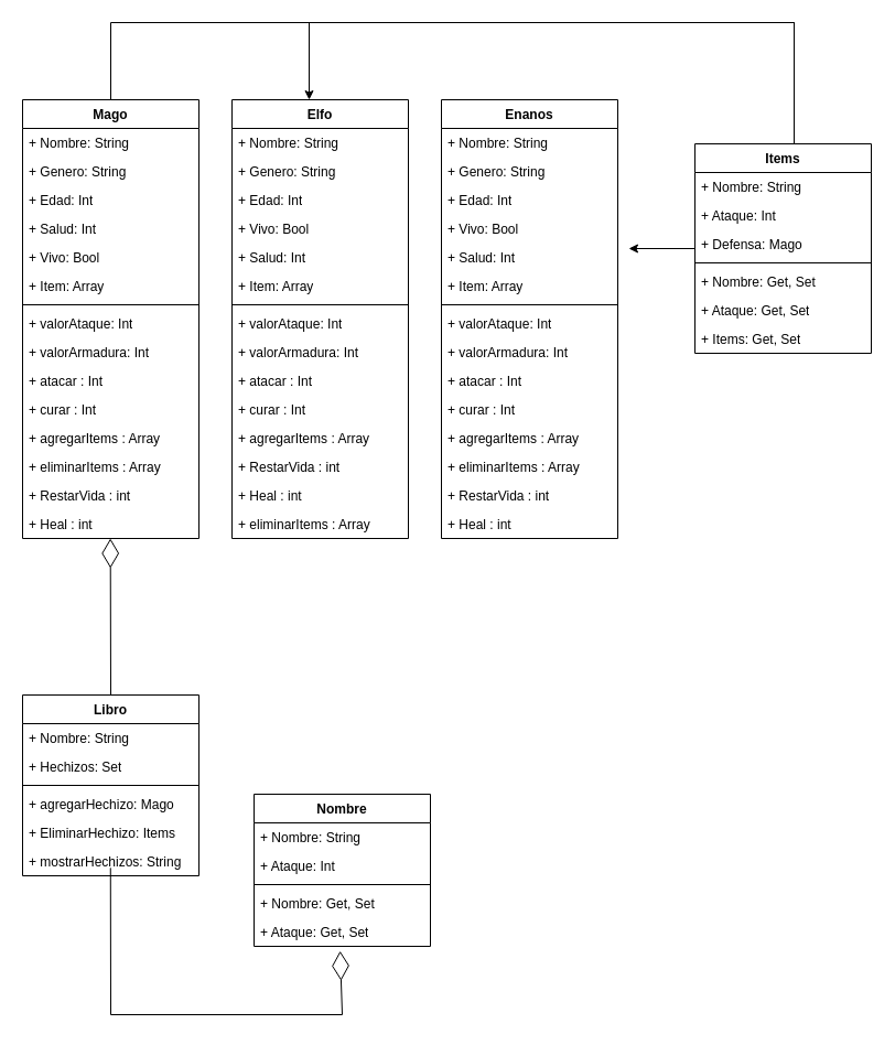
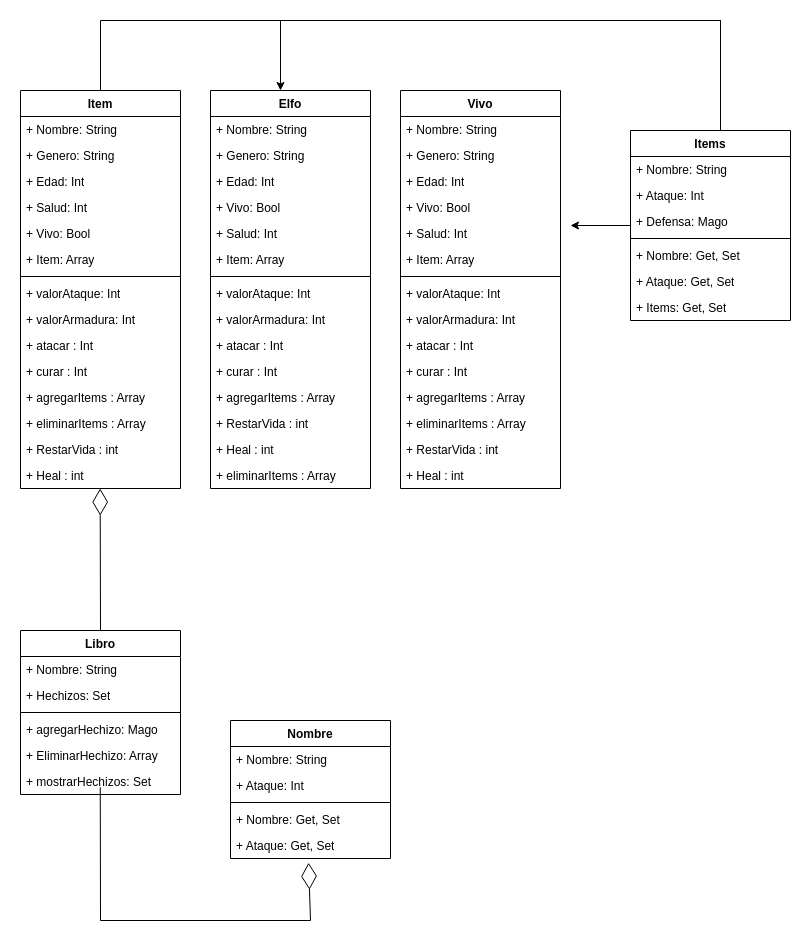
- <mxCell id="2" value="Mago" style="swimlane;fontStyle=1;align=center;verticalAlign=top;childLayout=stackLayout;horizontal=1;startSize=26;horizontalStack=0;resizeParent=1;resizeParentMax=0;resizeLast=0;collapsible=1;marginBottom=0;whiteSpace=wrap;html=1;" parent="1" vertex="1"><mxGeometry x="20" y="90" width="160" height="398" as="geometry" /></mxCell>
+ <mxCell id="2" value="Item" style="swimlane;fontStyle=1;align=center;verticalAlign=top;childLayout=stackLayout;horizontal=1;startSize=26;horizontalStack=0;resizeParent=1;resizeParentMax=0;resizeLast=0;collapsible=1;marginBottom=0;whiteSpace=wrap;html=1;" parent="1" vertex="1"><mxGeometry x="20" y="90" width="160" height="398" as="geometry" /></mxCell>
- <mxCell id="58" value="Enanos" style="swimlane;fontStyle=1;align=center;verticalAlign=top;childLayout=stackLayout;horizontal=1;startSize=26;horizontalStack=0;resizeParent=1;resizeParentMax=0;resizeLast=0;collapsible=1;marginBottom=0;whiteSpace=wrap;html=1;" parent="1" vertex="1"><mxGeometry x="400" y="90" width="160" height="398" as="geometry" /></mxCell>
+ <mxCell id="58" value="Vivo" style="swimlane;fontStyle=1;align=center;verticalAlign=top;childLayout=stackLayout;horizontal=1;startSize=26;horizontalStack=0;resizeParent=1;resizeParentMax=0;resizeLast=0;collapsible=1;marginBottom=0;whiteSpace=wrap;html=1;" parent="1" vertex="1"><mxGeometry x="400" y="90" width="160" height="398" as="geometry" /></mxCell>
- <mxCell id="32" value="+ EliminarHechizo: Items" style="text;strokeColor=none;fillColor=none;align=left;verticalAlign=top;spacingLeft=4;spacingRight=4;overflow=hidden;rotatable=0;points=[[0,0.5],[1,0.5]];portConstraint=eastwest;whiteSpace=wrap;html=1;" parent="27" vertex="1"><mxGeometry y="112" width="160" height="26" as="geometry" /></mxCell>
+ <mxCell id="32" value="+ EliminarHechizo: Array" style="text;strokeColor=none;fillColor=none;align=left;verticalAlign=top;spacingLeft=4;spacingRight=4;overflow=hidden;rotatable=0;points=[[0,0.5],[1,0.5]];portConstraint=eastwest;whiteSpace=wrap;html=1;" parent="27" vertex="1"><mxGeometry y="112" width="160" height="26" as="geometry" /></mxCell>
- <mxCell id="34" value="+ mostrarHechizos: String" style="text;strokeColor=none;fillColor=none;align=left;verticalAlign=top;spacingLeft=4;spacingRight=4;overflow=hidden;rotatable=0;points=[[0,0.5],[1,0.5]];portConstraint=eastwest;whiteSpace=wrap;html=1;" parent="27" vertex="1"><mxGeometry y="138" width="160" height="26" as="geometry" /></mxCell>
+ <mxCell id="34" value="+ mostrarHechizos: Set" style="text;strokeColor=none;fillColor=none;align=left;verticalAlign=top;spacingLeft=4;spacingRight=4;overflow=hidden;rotatable=0;points=[[0,0.5],[1,0.5]];portConstraint=eastwest;whiteSpace=wrap;html=1;" parent="27" vertex="1"><mxGeometry y="138" width="160" height="26" as="geometry" /></mxCell>
